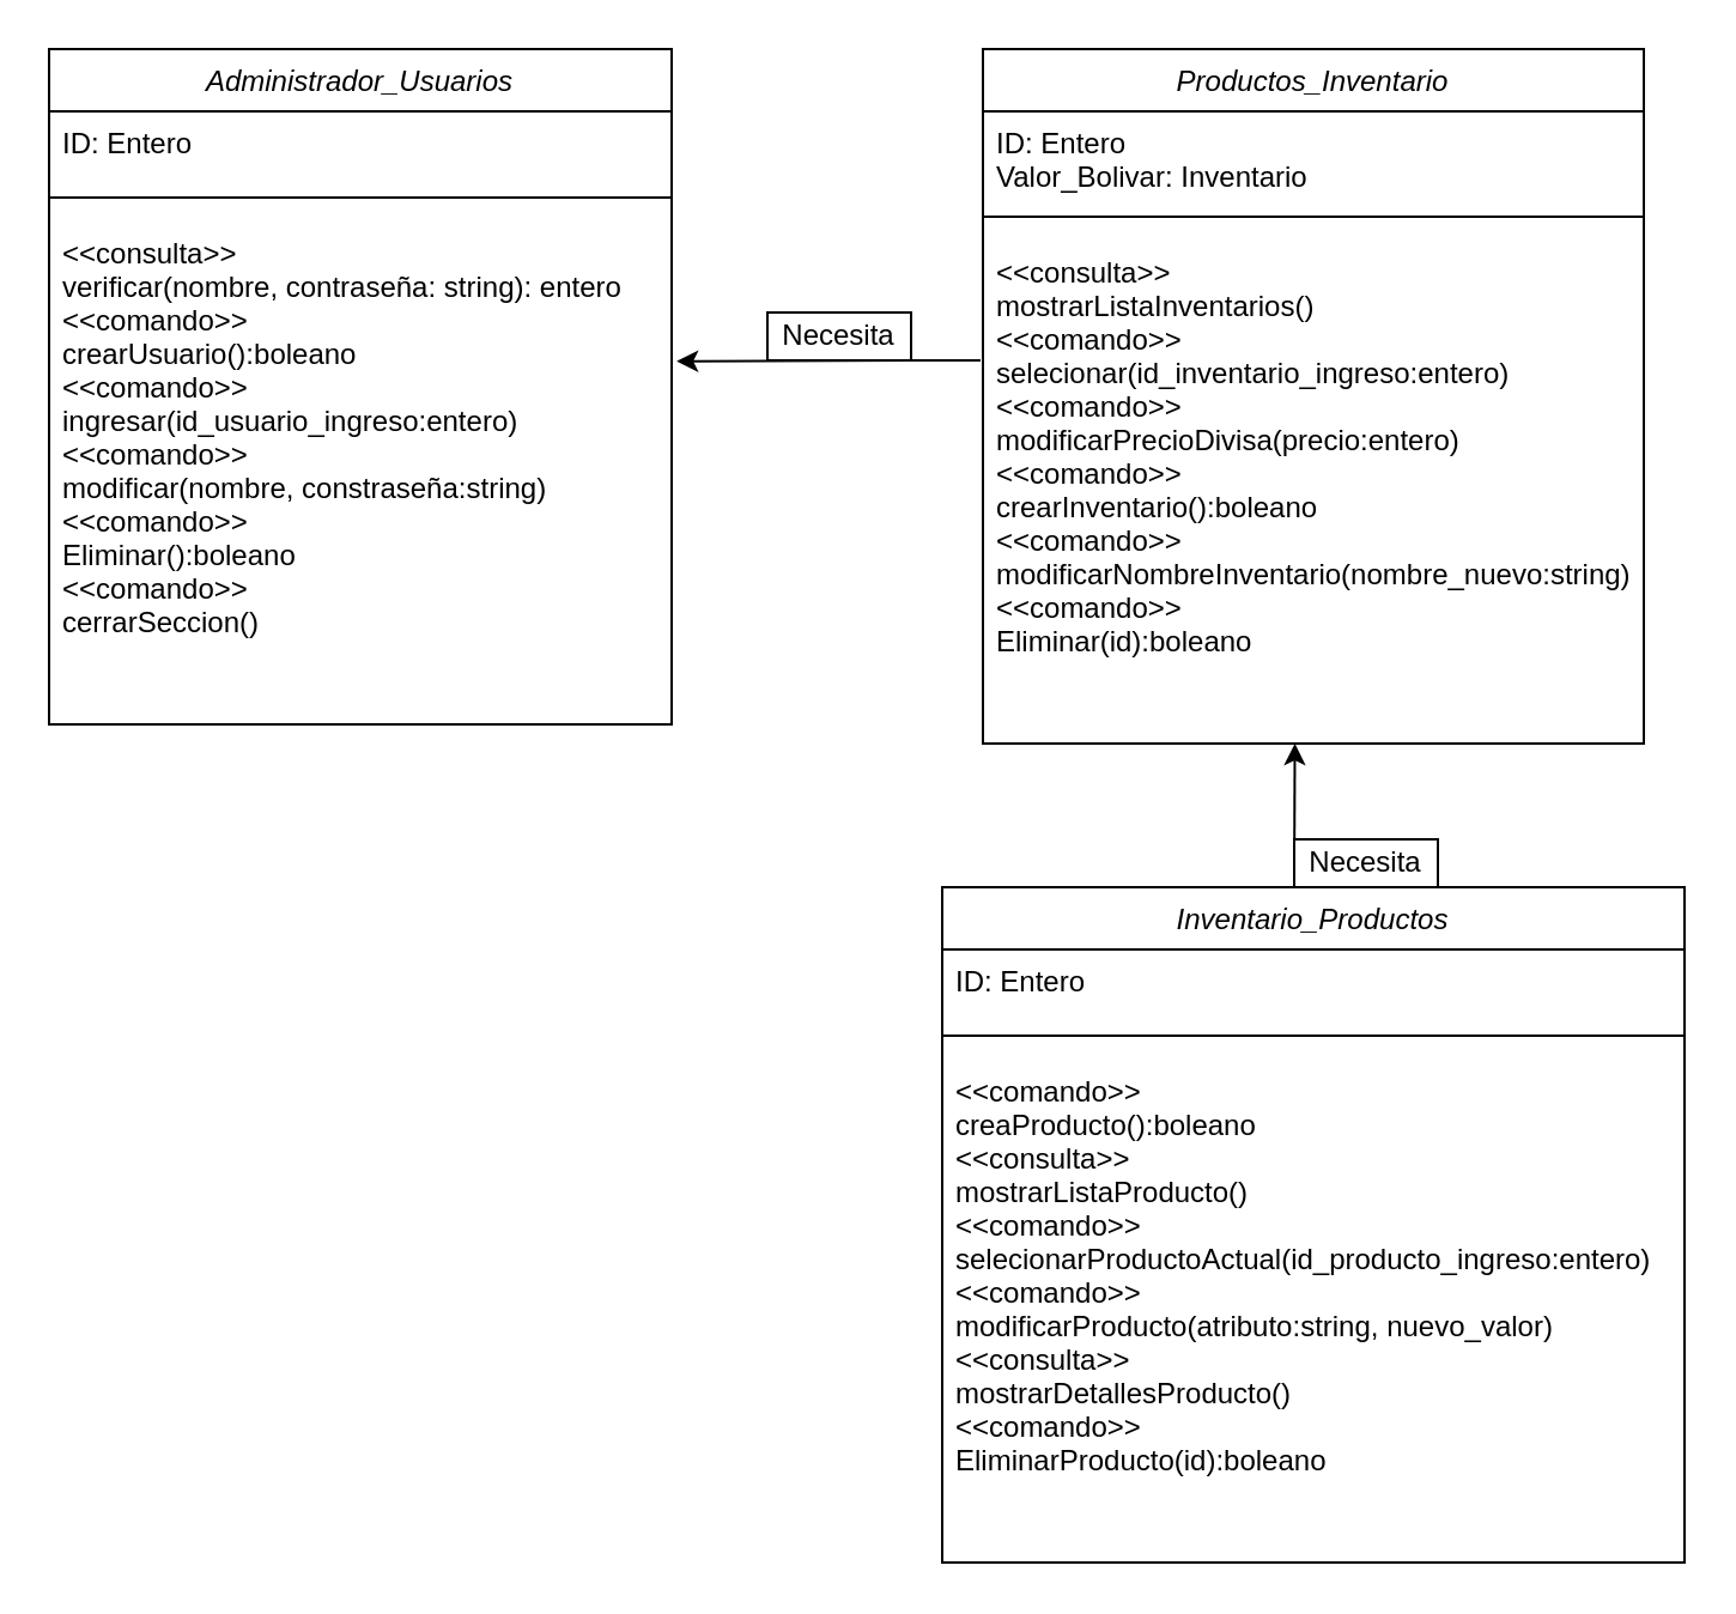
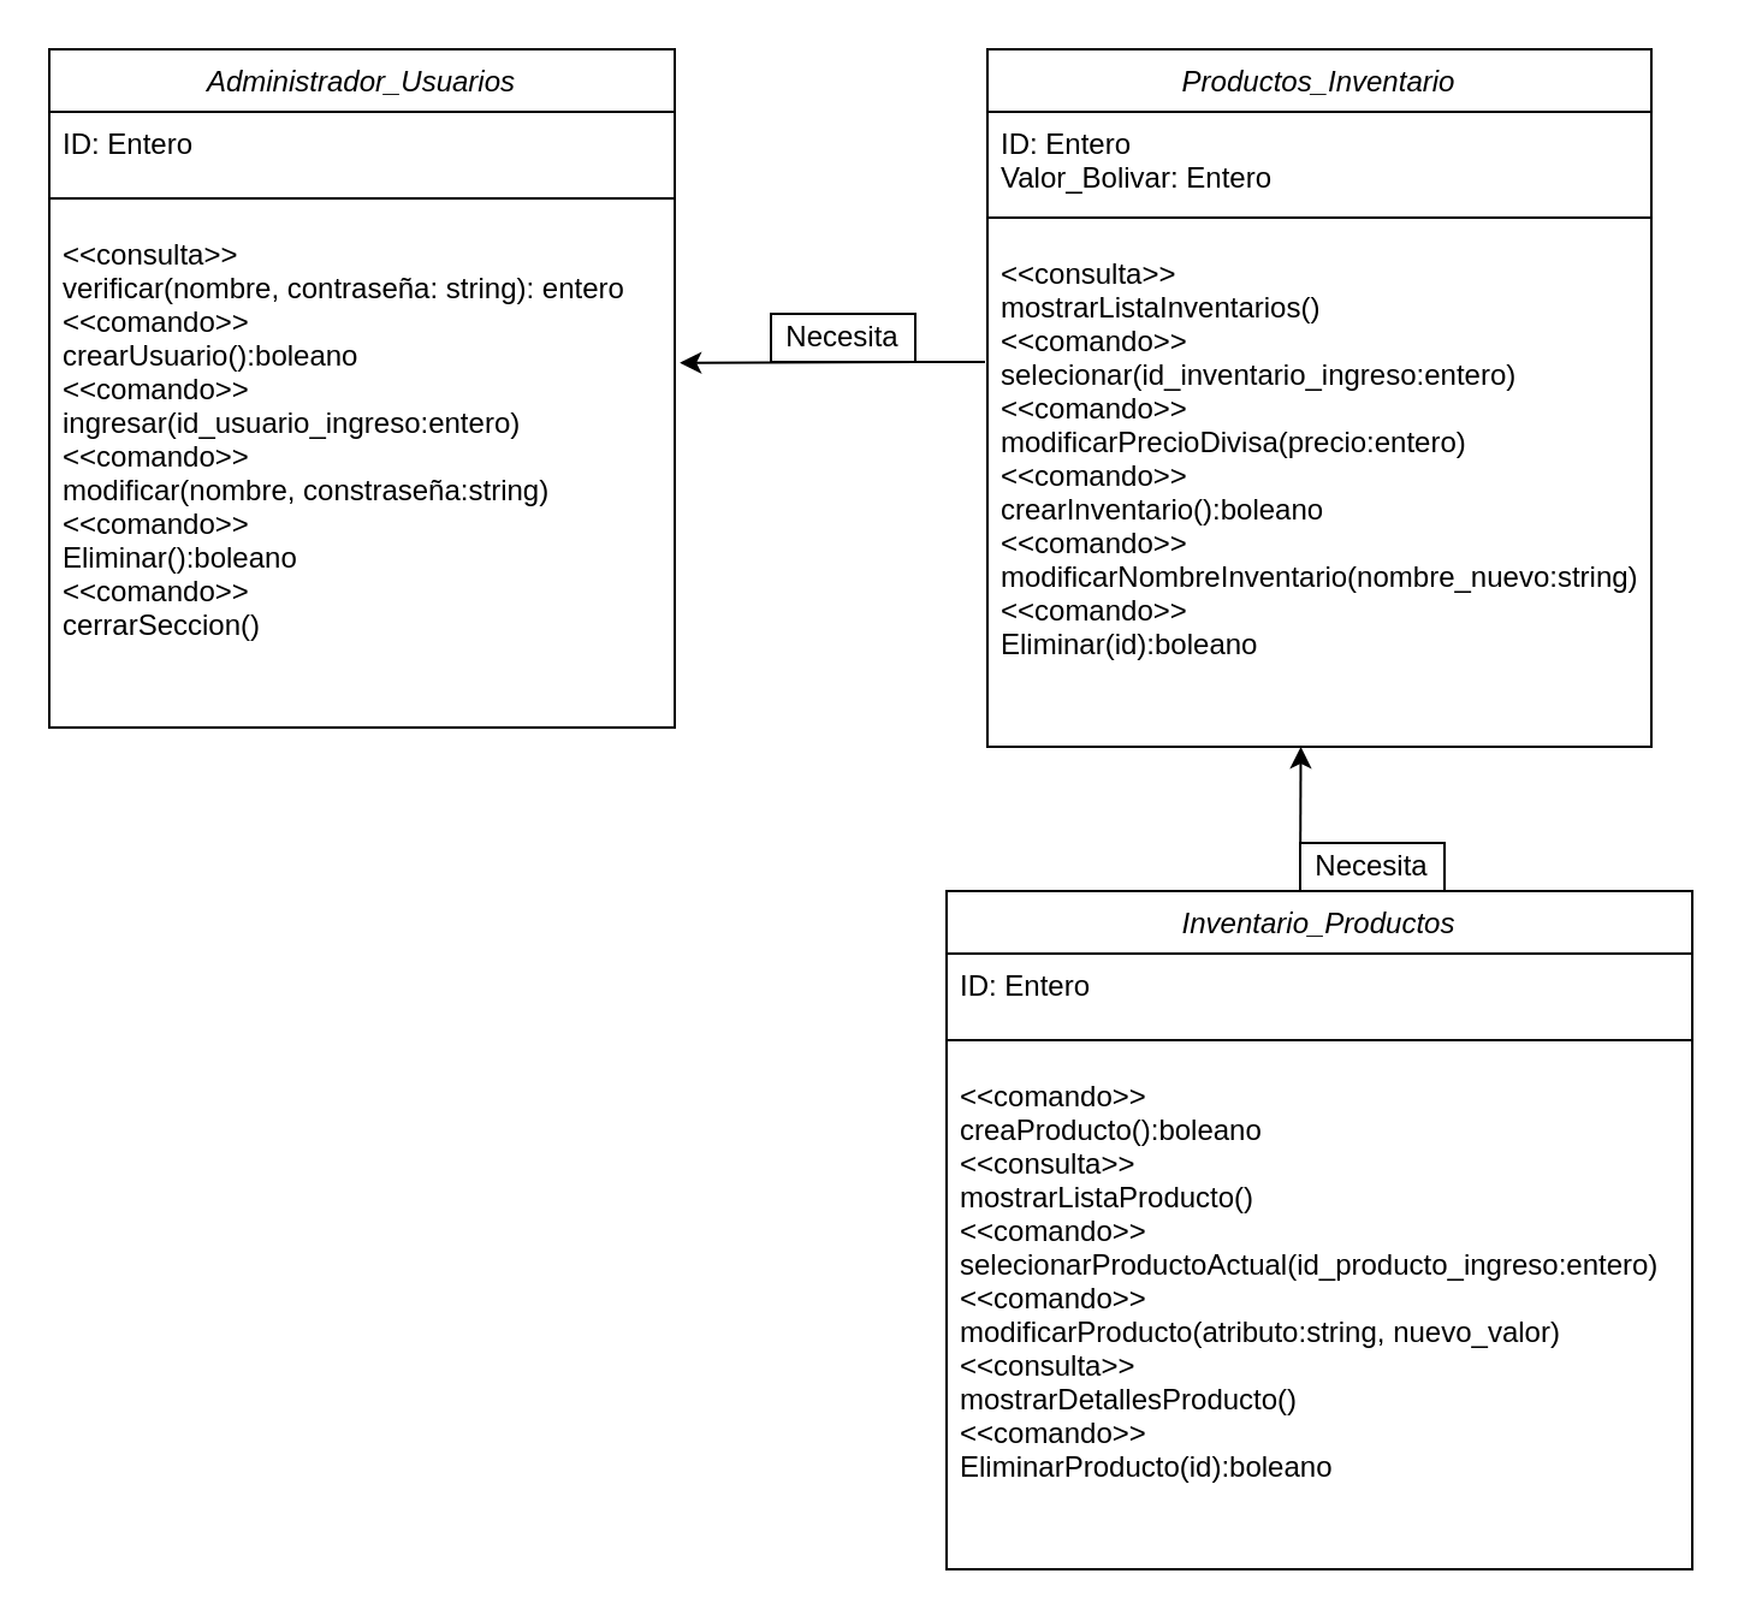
- <mxCell id="7" value="ID: Entero&#10;Valor_Bolivar: Inventario" style="text;align=left;verticalAlign=top;spacingLeft=4;spacingRight=4;overflow=hidden;rotatable=0;points=[[0,0.5],[1,0.5]];portConstraint=eastwest;" vertex="1" parent="6"><mxGeometry y="26" width="276" height="34" as="geometry" /></mxCell>
+ <mxCell id="7" value="ID: Entero&#10;Valor_Bolivar: Entero" style="text;align=left;verticalAlign=top;spacingLeft=4;spacingRight=4;overflow=hidden;rotatable=0;points=[[0,0.5],[1,0.5]];portConstraint=eastwest;" vertex="1" parent="6"><mxGeometry y="26" width="276" height="34" as="geometry" /></mxCell>
